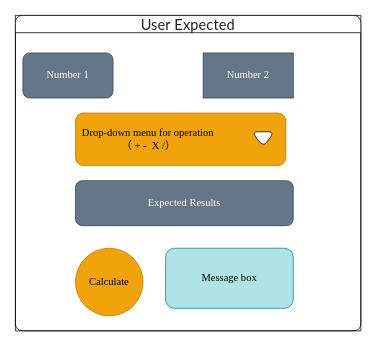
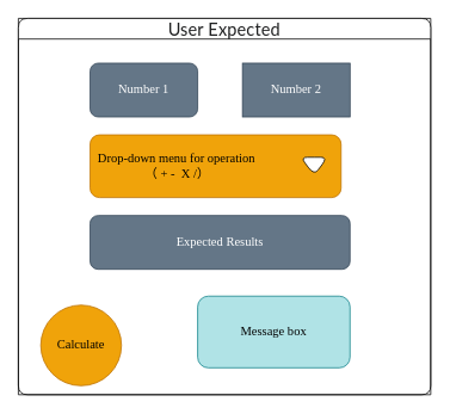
- <mxCell id="3" value="&lt;span style=&quot;font-size: 14px; text-align: start;&quot;&gt;Number 1&lt;/span&gt;" style="rounded=1;whiteSpace=wrap;html=1;fontFamily=Comic Sans MS;fontStyle=0;labelBackgroundColor=none;fillColor=#647687;strokeColor=#314354;fontColor=#ffffff;" vertex="1" parent="2"><mxGeometry x="10" y="50" width="120" height="60" as="geometry" /></mxCell>
+ <mxCell id="3" value="&lt;span style=&quot;font-size: 14px; text-align: start;&quot;&gt;Number 1&lt;/span&gt;" style="rounded=1;whiteSpace=wrap;html=1;fontFamily=Comic Sans MS;fontStyle=0;labelBackgroundColor=none;fillColor=#647687;strokeColor=#314354;fontColor=#ffffff;" vertex="1" parent="2"><mxGeometry x="80" y="50" width="120" height="60" as="geometry" /></mxCell>
- <mxCell id="6" value="&lt;meta charset=&quot;utf-8&quot;&gt;&lt;span style=&quot;color: rgb(0, 0, 0); font-size: 14px; font-style: normal; font-variant-ligatures: normal; font-variant-caps: normal; letter-spacing: normal; orphans: 2; text-align: start; text-indent: 0px; text-transform: none; widows: 2; word-spacing: 0px; -webkit-text-stroke-width: 0px; text-decoration-thickness: initial; text-decoration-style: initial; text-decoration-color: initial; float: none; display: inline !important;&quot;&gt;Calculate&lt;/span&gt;" style="ellipse;whiteSpace=wrap;html=1;aspect=fixed;fontFamily=Comic Sans MS;fontStyle=0;labelBackgroundColor=none;rounded=1;fillColor=#f0a30a;strokeColor=#BD7000;fontColor=#000000;" vertex="1" parent="2"><mxGeometry x="80" y="310" width="90" height="90" as="geometry" /></mxCell>
+ <mxCell id="6" value="&lt;meta charset=&quot;utf-8&quot;&gt;&lt;span style=&quot;color: rgb(0, 0, 0); font-size: 14px; font-style: normal; font-variant-ligatures: normal; font-variant-caps: normal; letter-spacing: normal; orphans: 2; text-align: start; text-indent: 0px; text-transform: none; widows: 2; word-spacing: 0px; -webkit-text-stroke-width: 0px; text-decoration-thickness: initial; text-decoration-style: initial; text-decoration-color: initial; float: none; display: inline !important;&quot;&gt;Calculate&lt;/span&gt;" style="ellipse;whiteSpace=wrap;html=1;aspect=fixed;fontFamily=Comic Sans MS;fontStyle=0;labelBackgroundColor=none;rounded=1;fillColor=#f0a30a;strokeColor=#BD7000;fontColor=#000000;" vertex="1" parent="2"><mxGeometry x="25" y="320" width="90" height="90" as="geometry" /></mxCell>
